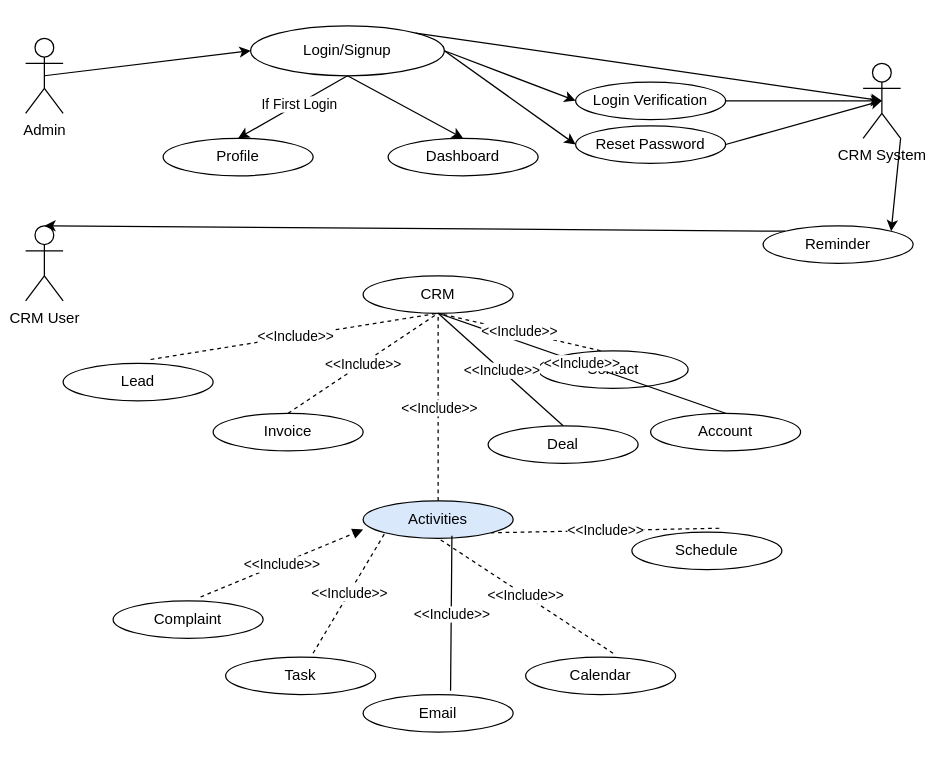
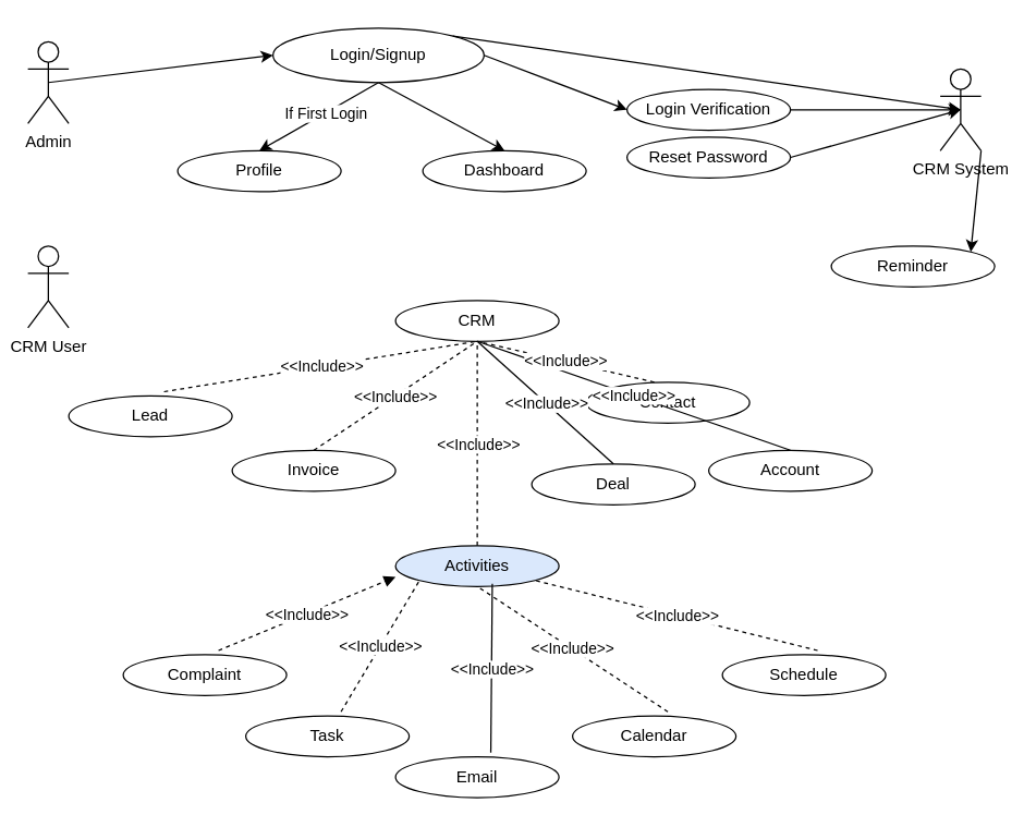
- <mxCell id="11" value="" style="endArrow=classic;html=1;rounded=0;exitX=1;exitY=0.5;exitDx=0;exitDy=0;entryX=0;entryY=0.5;entryDx=0;entryDy=0;" edge="1" parent="1" source="2" target="8"><mxGeometry width="50" height="50" relative="1" as="geometry"><mxPoint x="365" y="50" as="sourcePoint" /><mxPoint x="470" y="65" as="targetPoint" /></mxGeometry></mxCell>
- <mxCell id="20" value="" style="endArrow=classic;html=1;rounded=0;exitX=0;exitY=0;exitDx=0;exitDy=0;entryX=0.5;entryY=0;entryDx=0;entryDy=0;entryPerimeter=0;" edge="1" parent="1" source="17" target="19"><mxGeometry width="50" height="50" relative="1" as="geometry"><mxPoint x="290" y="270" as="sourcePoint" /><mxPoint x="340" y="220" as="targetPoint" /></mxGeometry></mxCell>
- <mxCell id="52" value="Schedule" style="ellipse;whiteSpace=wrap;html=1;" vertex="1" parent="1"><mxGeometry x="505" y="425" width="120" height="30" as="geometry" /></mxCell>
+ <mxCell id="52" value="Schedule" style="ellipse;whiteSpace=wrap;html=1;" vertex="1" parent="1"><mxGeometry x="530" y="480" width="120" height="30" as="geometry" /></mxCell>
